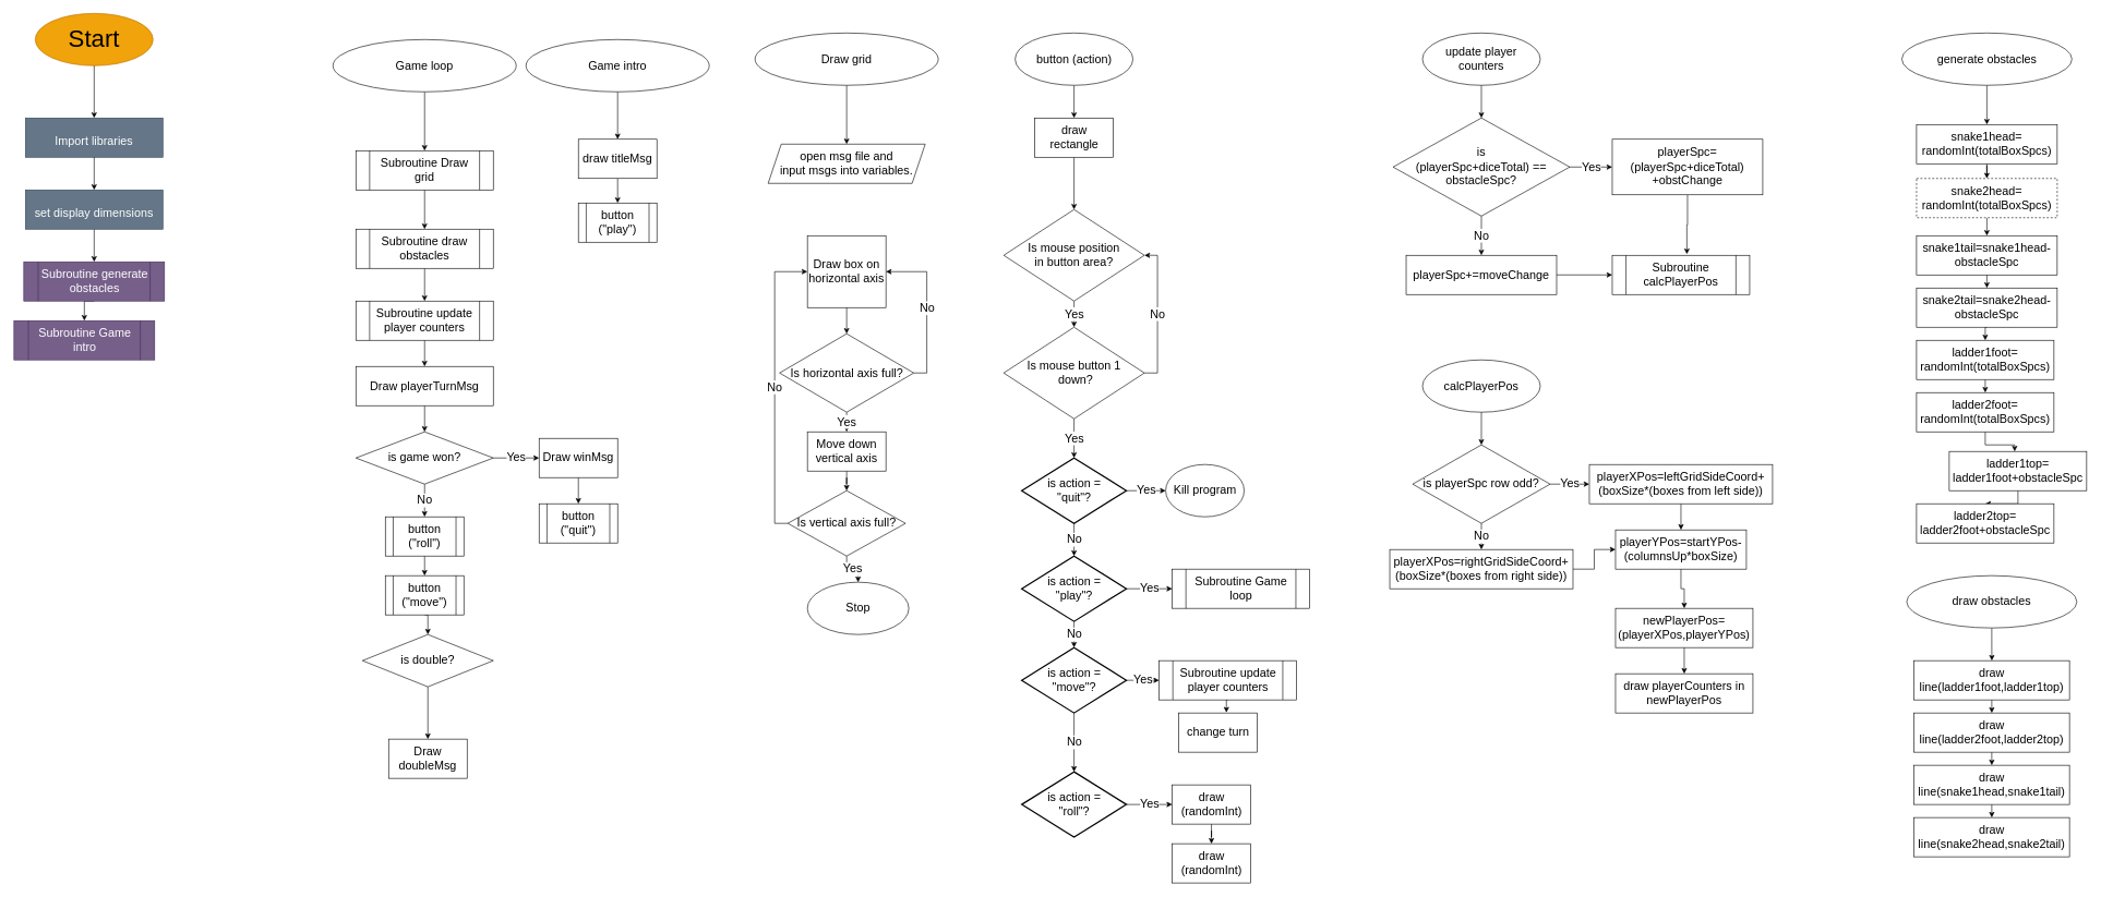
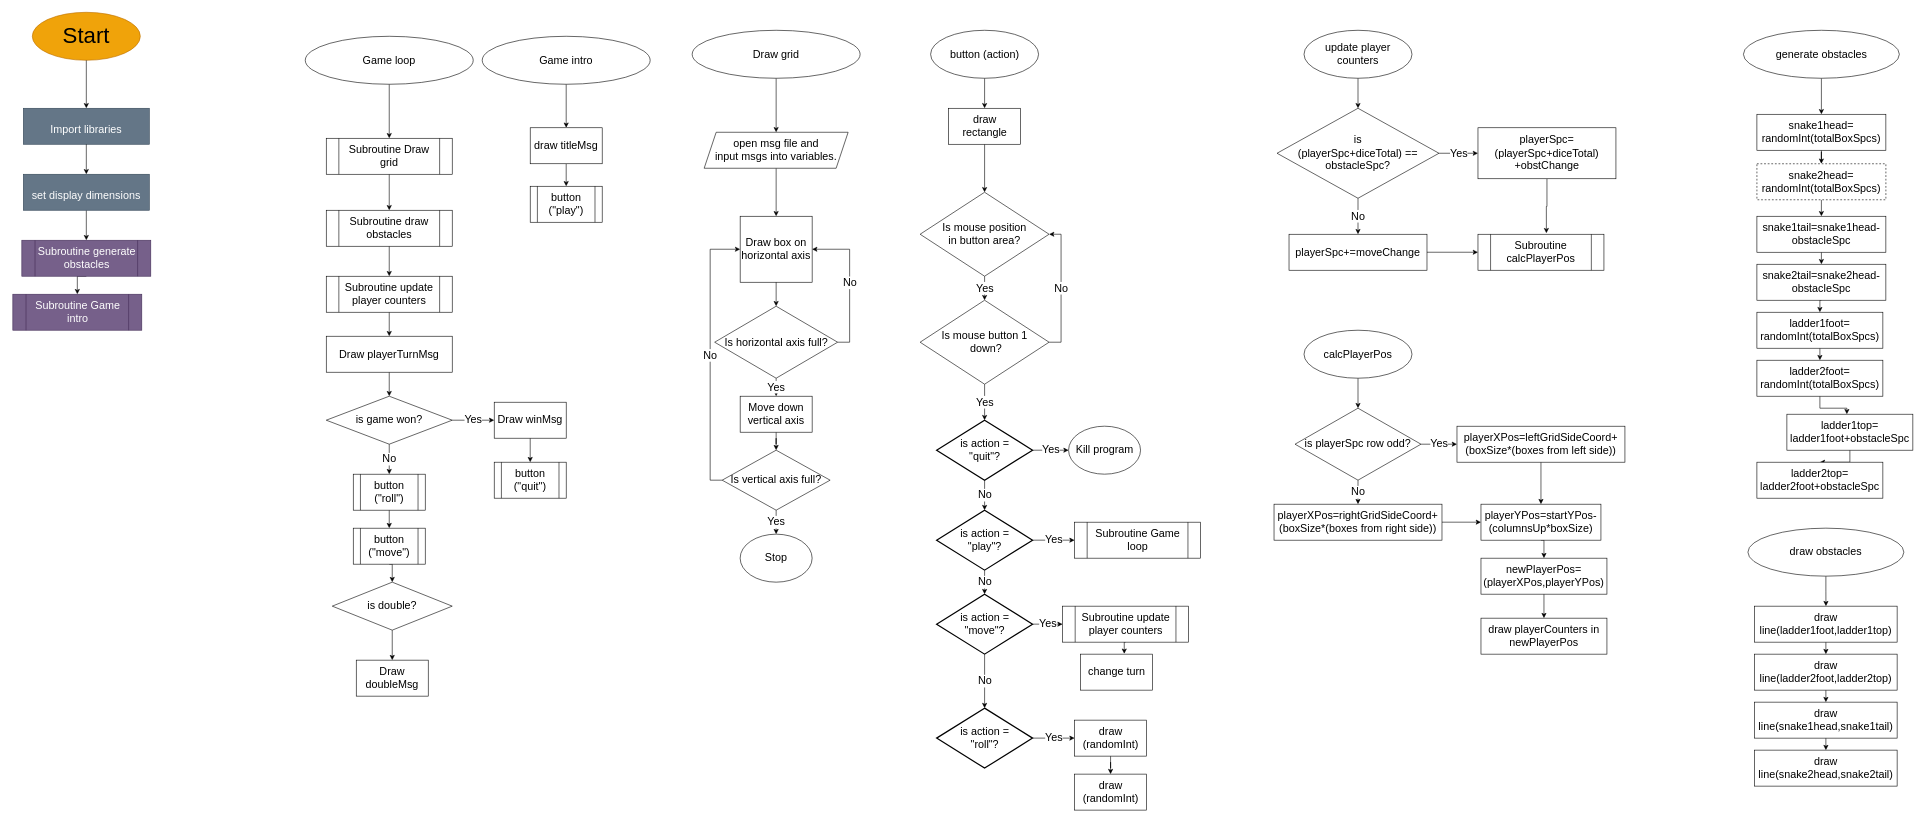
+ <mxCell id="7" value="" style="endArrow=classic;html=1;rounded=0;fontSize=18;exitX=0.5;exitY=1;exitDx=0;exitDy=0;entryX=0.5;entryY=0;entryDx=0;entryDy=0;" edge="1" parent="1" source="9" target="10"><mxGeometry width="50" height="50" relative="1" as="geometry"><mxPoint x="1523" y="370" as="sourcePoint" /><mxPoint x="1573" y="320" as="targetPoint" /></mxGeometry></mxCell>
- <mxCell id="73" value="playerYPos=startYPos-(columnsUp*boxSize)" style="rounded=0;whiteSpace=wrap;html=1;labelBackgroundColor=none;labelBorderColor=none;fontSize=18;" vertex="1" parent="1"><mxGeometry x="2468" y="810" width="200" height="60" as="geometry" /></mxCell>
+ <mxCell id="73" value="playerYPos=startYPos-(columnsUp*boxSize)" style="rounded=0;whiteSpace=wrap;html=1;labelBackgroundColor=none;labelBorderColor=none;fontSize=18;" vertex="1" parent="1"><mxGeometry x="2468" y="840" width="200" height="60" as="geometry" /></mxCell>
- <mxCell id="24" value="Stop" style="ellipse;whiteSpace=wrap;html=1;labelBackgroundColor=none;labelBorderColor=none;fontSize=18;" vertex="1" parent="1"><mxGeometry x="1233" y="890" width="155" height="80" as="geometry" /></mxCell>
+ <mxCell id="24" value="Stop" style="ellipse;whiteSpace=wrap;html=1;labelBackgroundColor=none;labelBorderColor=none;fontSize=18;" vertex="1" parent="1"><mxGeometry x="1233" y="890" width="120" height="80" as="geometry" /></mxCell>
- <mxCell id="130" value="Draw doubleMsg" style="rounded=0;whiteSpace=wrap;html=1;labelBackgroundColor=none;labelBorderColor=none;fontSize=18;" vertex="1" parent="1"><mxGeometry x="593" y="1130" width="120" height="60" as="geometry" /></mxCell>
+ <mxCell id="130" value="Draw doubleMsg" style="rounded=0;whiteSpace=wrap;html=1;labelBackgroundColor=none;labelBorderColor=none;fontSize=18;" vertex="1" parent="1"><mxGeometry x="593" y="1100" width="120" height="60" as="geometry" /></mxCell>
